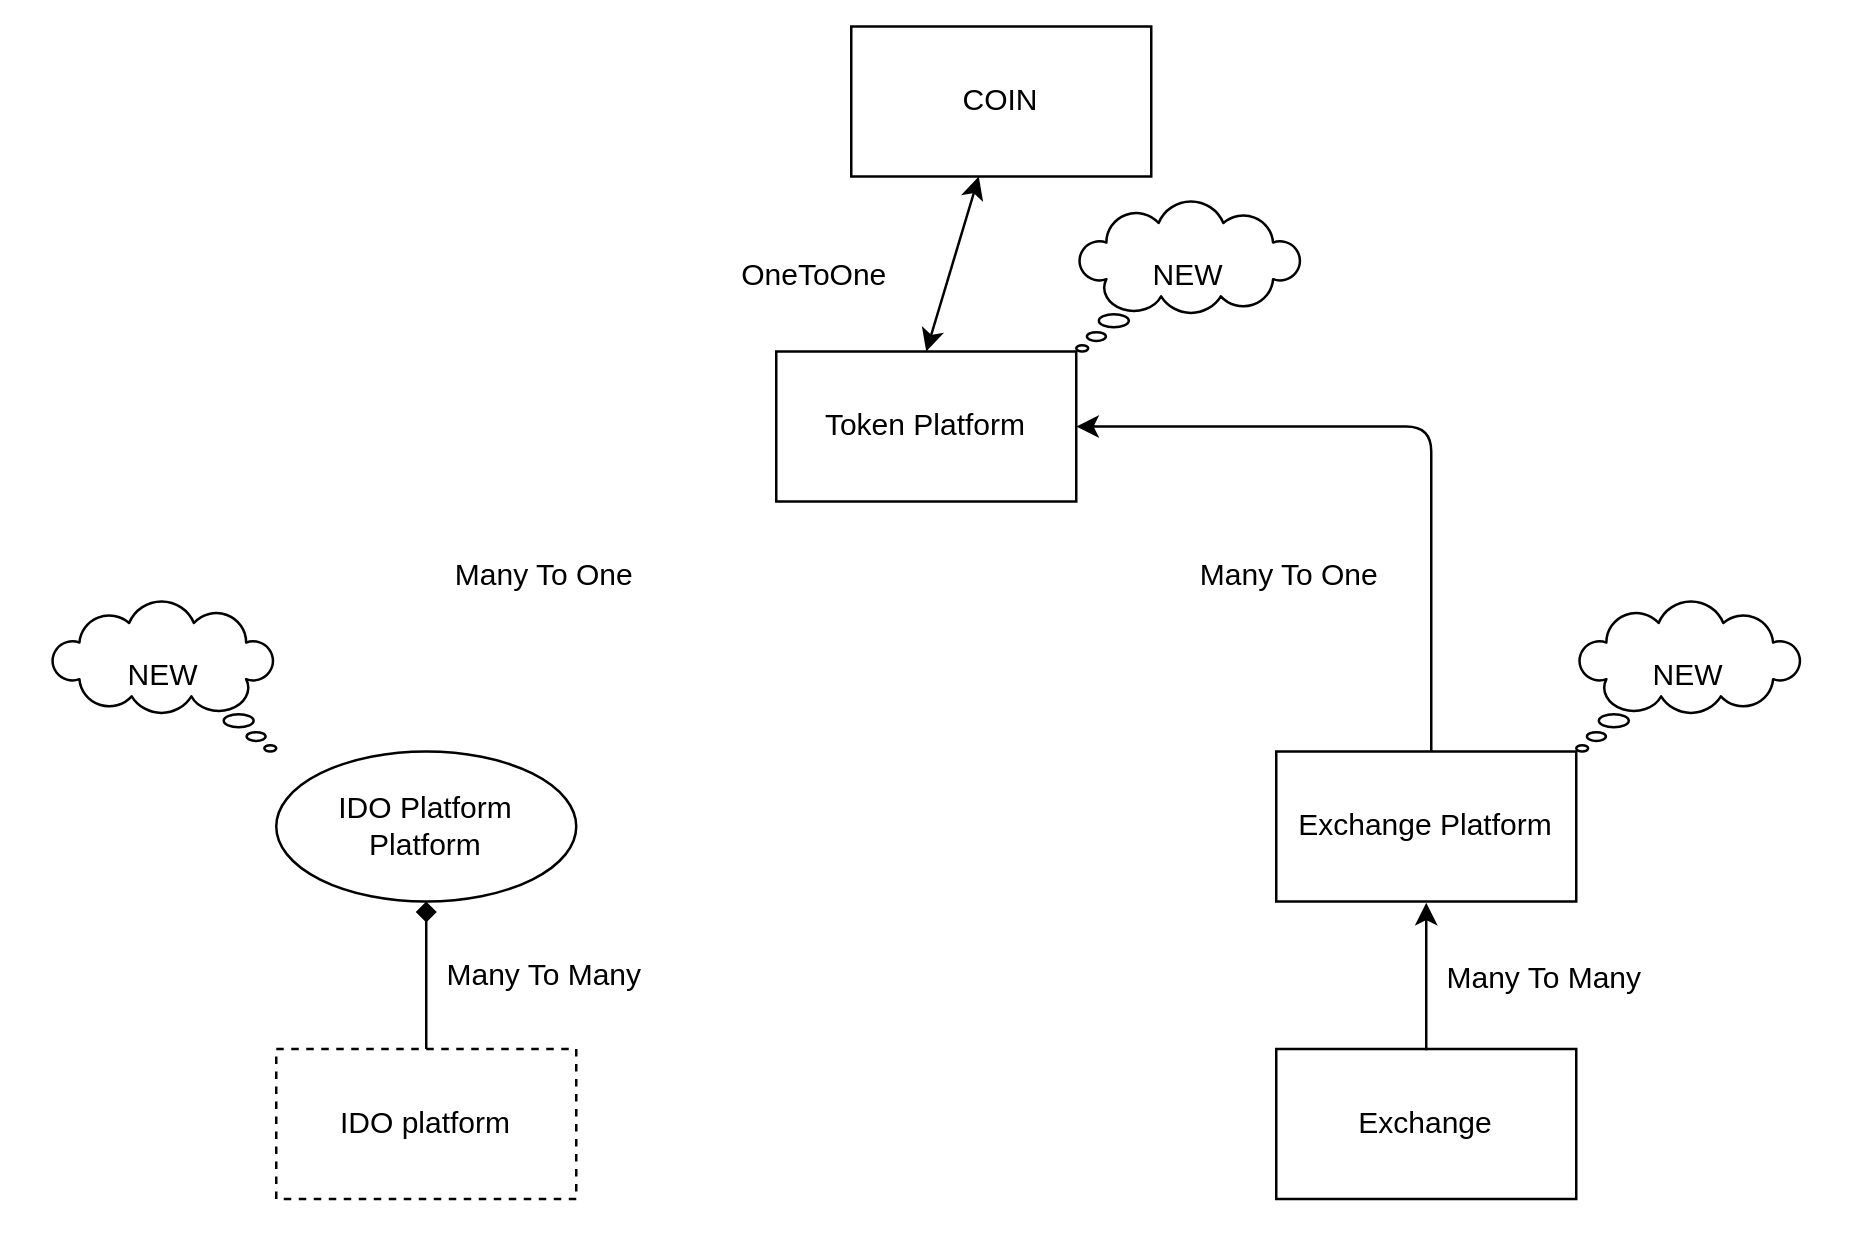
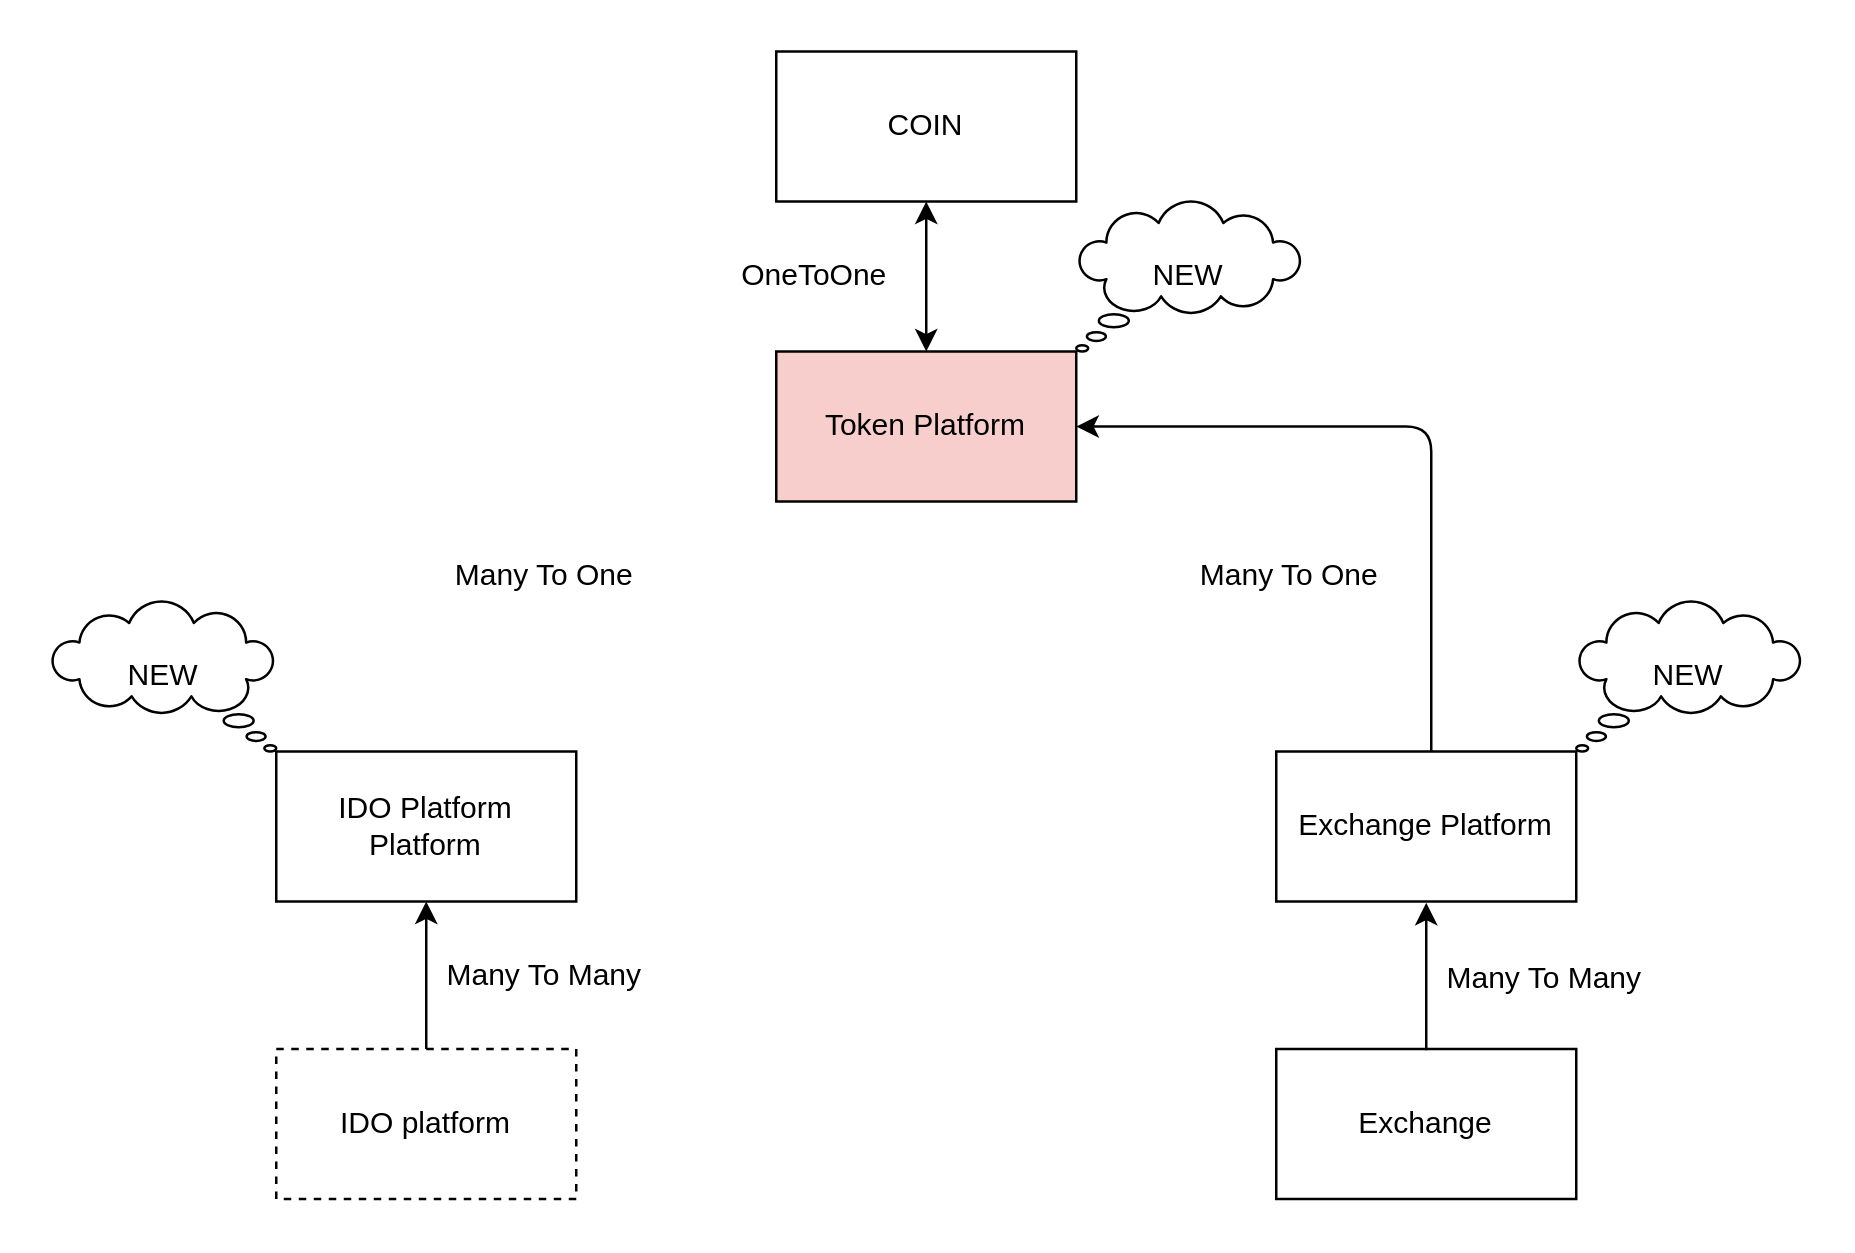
- <mxCell id="2" value="COIN" style="rounded=0;whiteSpace=wrap;html=1;" vertex="1" parent="1"><mxGeometry x="340" y="10" width="120" height="60" as="geometry" /></mxCell>
+ <mxCell id="2" value="COIN" style="rounded=0;whiteSpace=wrap;html=1;" vertex="1" parent="1"><mxGeometry x="310" y="20" width="120" height="60" as="geometry" /></mxCell>
- <mxCell id="3" value="Token Platform" style="rounded=0;whiteSpace=wrap;html=1;" vertex="1" parent="1"><mxGeometry x="310" y="140" width="120" height="60" as="geometry" /></mxCell>
+ <mxCell id="3" value="Token Platform" style="rounded=0;whiteSpace=wrap;html=1;fillColor=#f8cecc;" vertex="1" parent="1"><mxGeometry x="310" y="140" width="120" height="60" as="geometry" /></mxCell>
- <mxCell id="7" value="&lt;div&gt;IDO Platform&lt;/div&gt;&lt;div&gt;Platform&lt;br&gt;&lt;/div&gt;" style="ellipse;whiteSpace=wrap;html=1;" vertex="1" parent="1"><mxGeometry x="110" y="300" width="120" height="60" as="geometry" /></mxCell>
+ <mxCell id="7" value="&lt;div&gt;IDO Platform&lt;/div&gt;&lt;div&gt;Platform&lt;br&gt;&lt;/div&gt;" style="rounded=0;whiteSpace=wrap;html=1;" vertex="1" parent="1"><mxGeometry x="110" y="300" width="120" height="60" as="geometry" /></mxCell>
- <mxCell id="10" value="" style="endArrow=diamond;html=1;entryX=0.5;entryY=1;entryDx=0;entryDy=0;exitX=0.5;exitY=0;exitDx=0;exitDy=0;" edge="1" parent="1" source="6" target="7"><mxGeometry width="50" height="50" relative="1" as="geometry"><mxPoint x="172" y="420" as="sourcePoint" /><mxPoint x="171" y="364.02" as="targetPoint" /></mxGeometry></mxCell>
+ <mxCell id="10" value="" style="endArrow=classic;html=1;entryX=0.5;entryY=1;entryDx=0;entryDy=0;exitX=0.5;exitY=0;exitDx=0;exitDy=0;" edge="1" parent="1" source="6" target="7"><mxGeometry width="50" height="50" relative="1" as="geometry"><mxPoint x="172" y="420" as="sourcePoint" /><mxPoint x="171" y="364.02" as="targetPoint" /></mxGeometry></mxCell>
